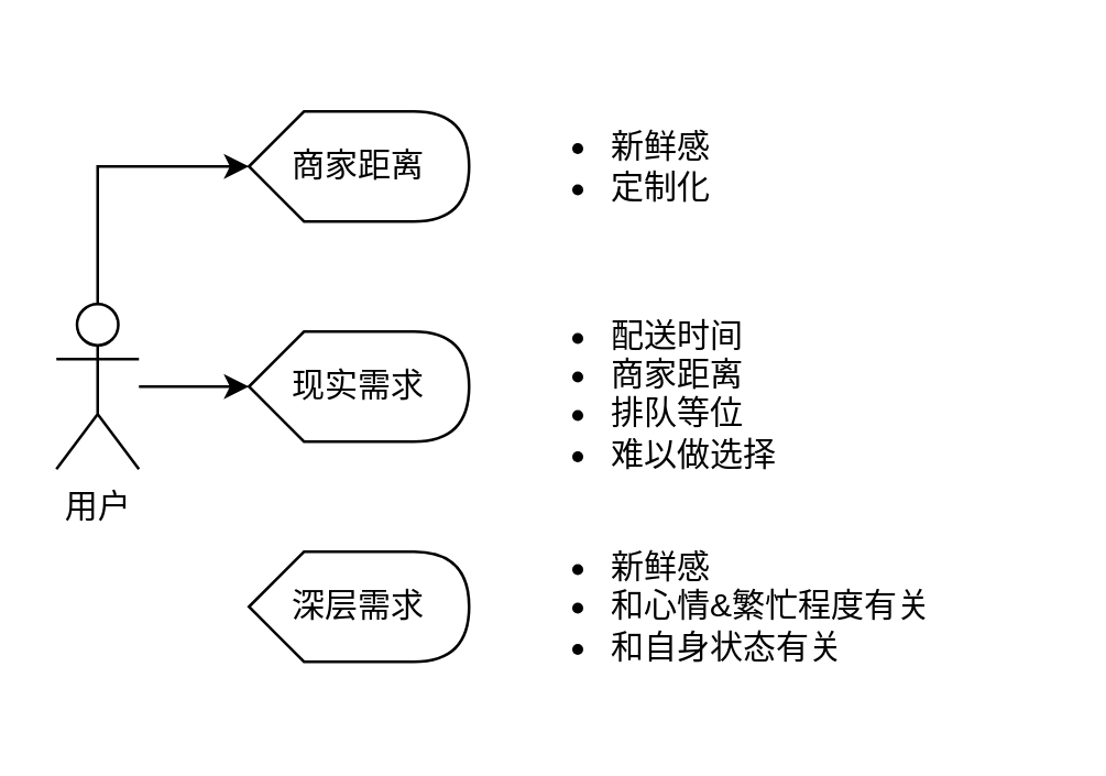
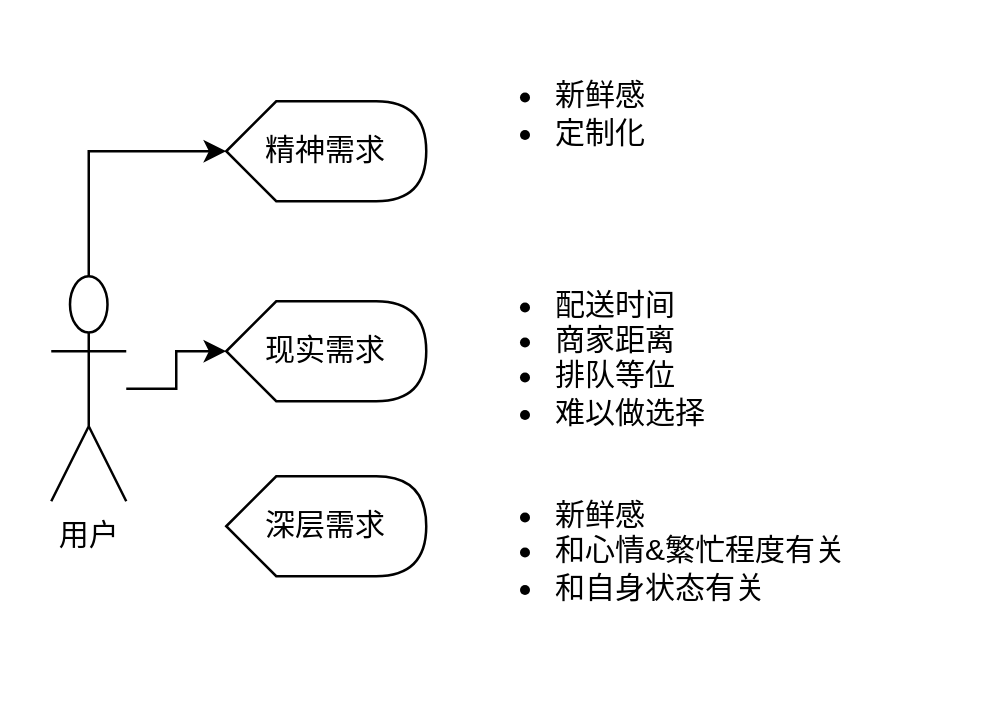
- <mxCell id="5" value="商家距离" style="shape=display;whiteSpace=wrap;html=1;" vertex="1" parent="1"><mxGeometry x="90" y="40" width="80" height="40" as="geometry" /></mxCell>
+ <mxCell id="5" value="精神需求" style="shape=display;whiteSpace=wrap;html=1;" vertex="1" parent="1"><mxGeometry x="90" y="40" width="80" height="40" as="geometry" /></mxCell>
- <mxCell id="8" value="&lt;ul&gt;&lt;li&gt;新鲜感&lt;/li&gt;&lt;li&gt;定制化&lt;/li&gt;&lt;/ul&gt;" style="text;strokeColor=none;fillColor=none;html=1;whiteSpace=wrap;verticalAlign=middle;overflow=hidden;" vertex="1" parent="1"><mxGeometry x="180" y="20" width="100" height="80" as="geometry" /></mxCell>
+ <mxCell id="8" value="&lt;ul&gt;&lt;li&gt;新鲜感&lt;/li&gt;&lt;li&gt;定制化&lt;/li&gt;&lt;/ul&gt;" style="text;strokeColor=none;fillColor=none;html=1;whiteSpace=wrap;verticalAlign=middle;overflow=hidden;" vertex="1" parent="1"><mxGeometry x="180" y="5" width="100" height="80" as="geometry" /></mxCell>
- <mxCell id="4" value="用户" style="shape=umlActor;verticalLabelPosition=bottom;verticalAlign=top;html=1;outlineConnect=0;" vertex="1" parent="1"><mxGeometry x="20" y="110" width="30" height="60" as="geometry" /></mxCell>
+ <mxCell id="4" value="用户" style="shape=umlActor;verticalLabelPosition=bottom;verticalAlign=top;html=1;outlineConnect=0;" vertex="1" parent="1"><mxGeometry x="20" y="110" width="30" height="90" as="geometry" /></mxCell>
- <mxCell id="7" value="深层需求" style="shape=display;whiteSpace=wrap;html=1;" vertex="1" parent="1"><mxGeometry x="90" y="200" width="80" height="40" as="geometry" /></mxCell>
+ <mxCell id="7" value="深层需求" style="shape=display;whiteSpace=wrap;html=1;" vertex="1" parent="1"><mxGeometry x="90" y="190" width="80" height="40" as="geometry" /></mxCell>
